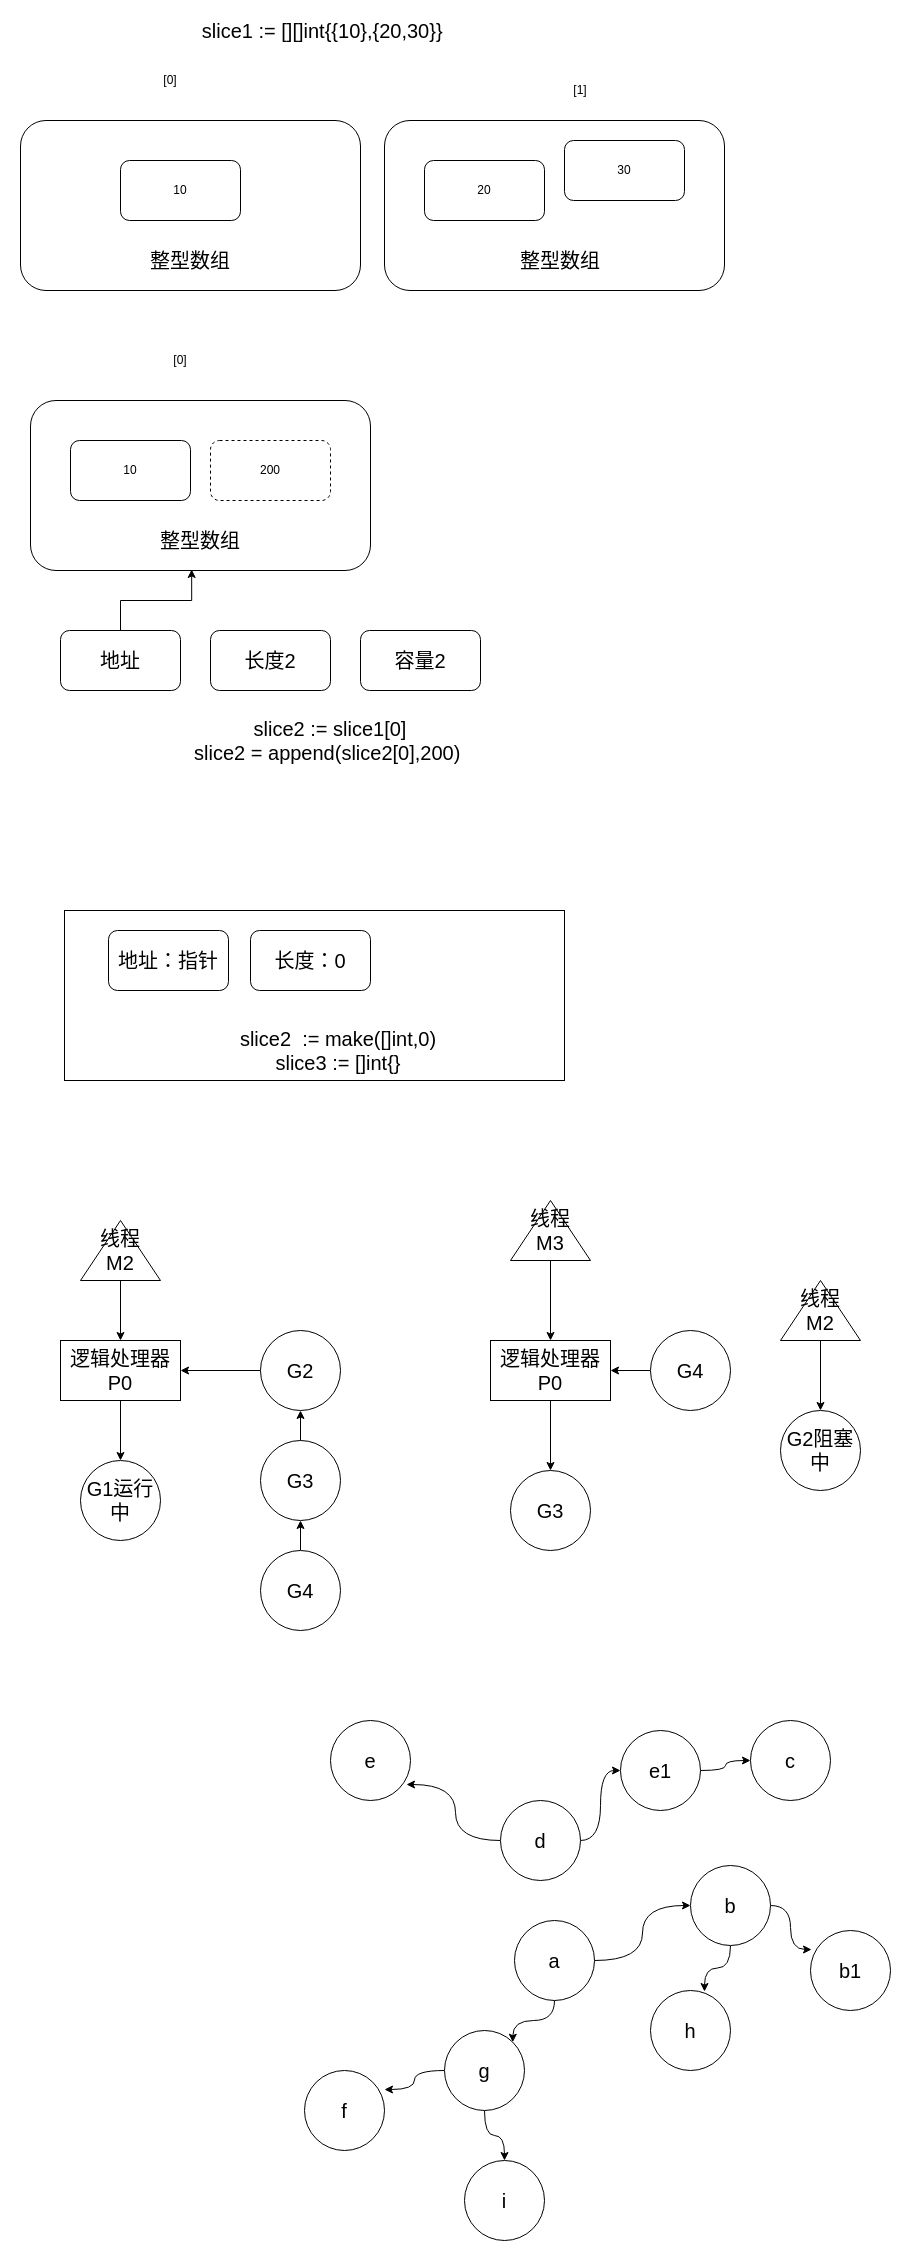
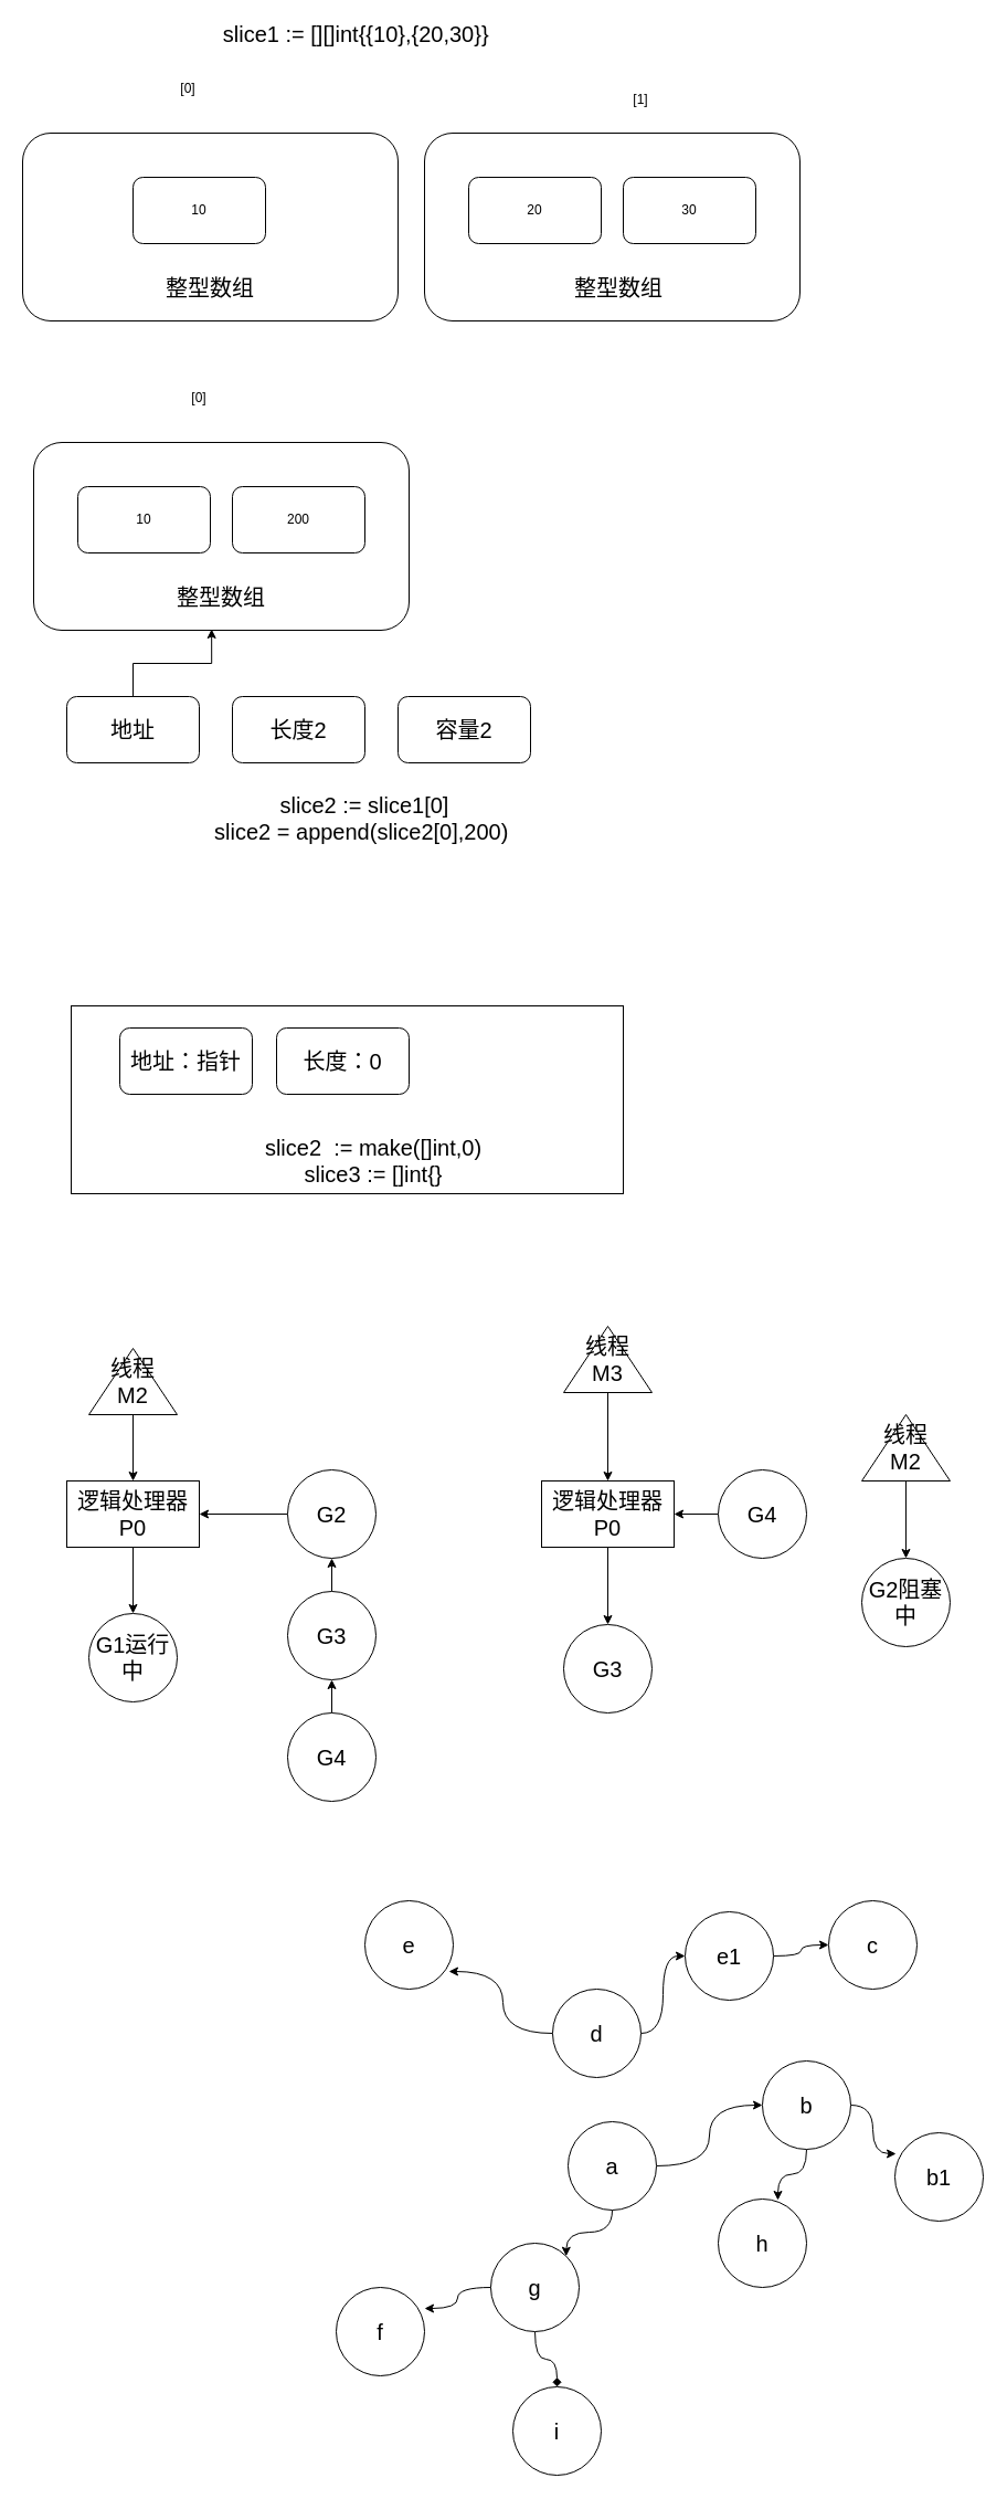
- <mxCell id="7" value="30" style="rounded=1;whiteSpace=wrap;html=1;" vertex="1" parent="1"><mxGeometry x="564" y="140" width="120" height="60" as="geometry" /></mxCell>
+ <mxCell id="7" value="30" style="rounded=1;whiteSpace=wrap;html=1;" vertex="1" parent="1"><mxGeometry x="564" y="160" width="120" height="60" as="geometry" /></mxCell>
- <mxCell id="22" value="200" style="rounded=1;whiteSpace=wrap;html=1;dashed=1;" vertex="1" parent="1"><mxGeometry x="210" y="440" width="120" height="60" as="geometry" /></mxCell>
+ <mxCell id="22" value="200" style="rounded=1;whiteSpace=wrap;html=1;" vertex="1" parent="1"><mxGeometry x="210" y="440" width="120" height="60" as="geometry" /></mxCell>
- <mxCell id="59" style="edgeStyle=orthogonalEdgeStyle;orthogonalLoop=1;jettySize=auto;html=1;fontSize=20;sketch=0;curved=1;" edge="1" parent="1" source="60" target="65"><mxGeometry relative="1" as="geometry" /></mxCell>
+ <mxCell id="59" style="edgeStyle=orthogonalEdgeStyle;orthogonalLoop=1;jettySize=auto;html=1;fontSize=20;sketch=0;curved=1;endArrow=diamond;" edge="1" parent="1" source="60" target="65"><mxGeometry relative="1" as="geometry" /></mxCell>
